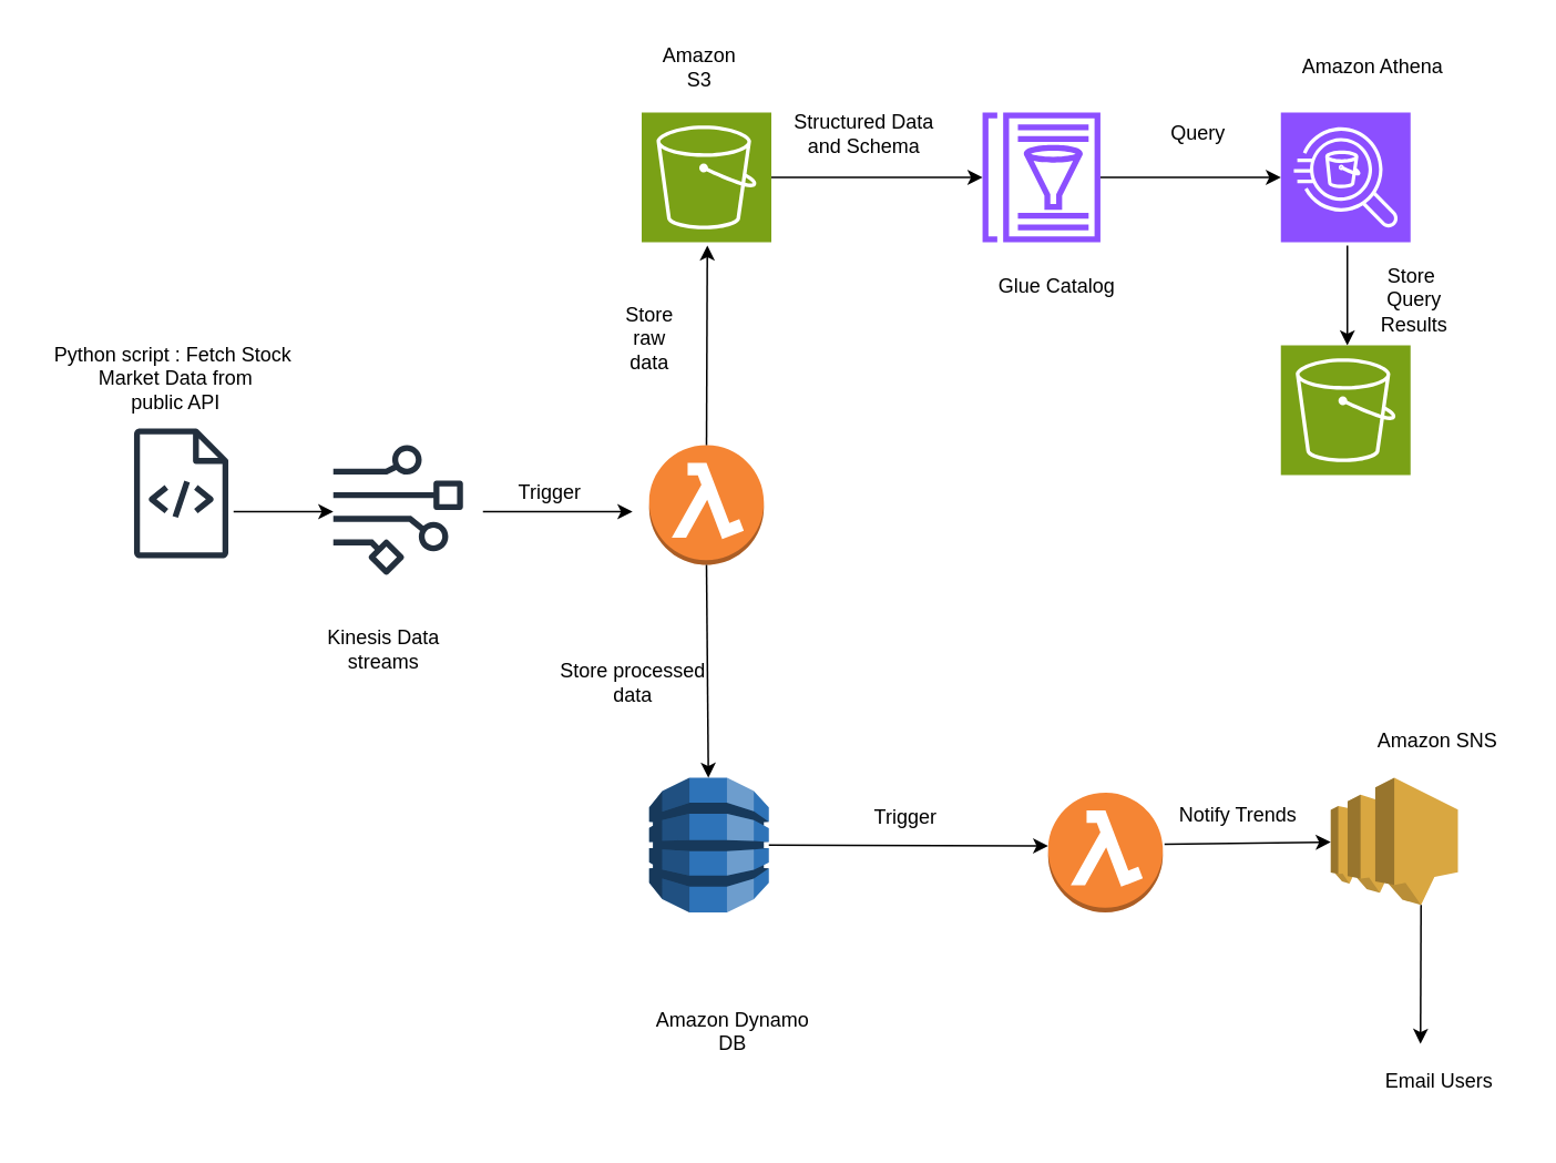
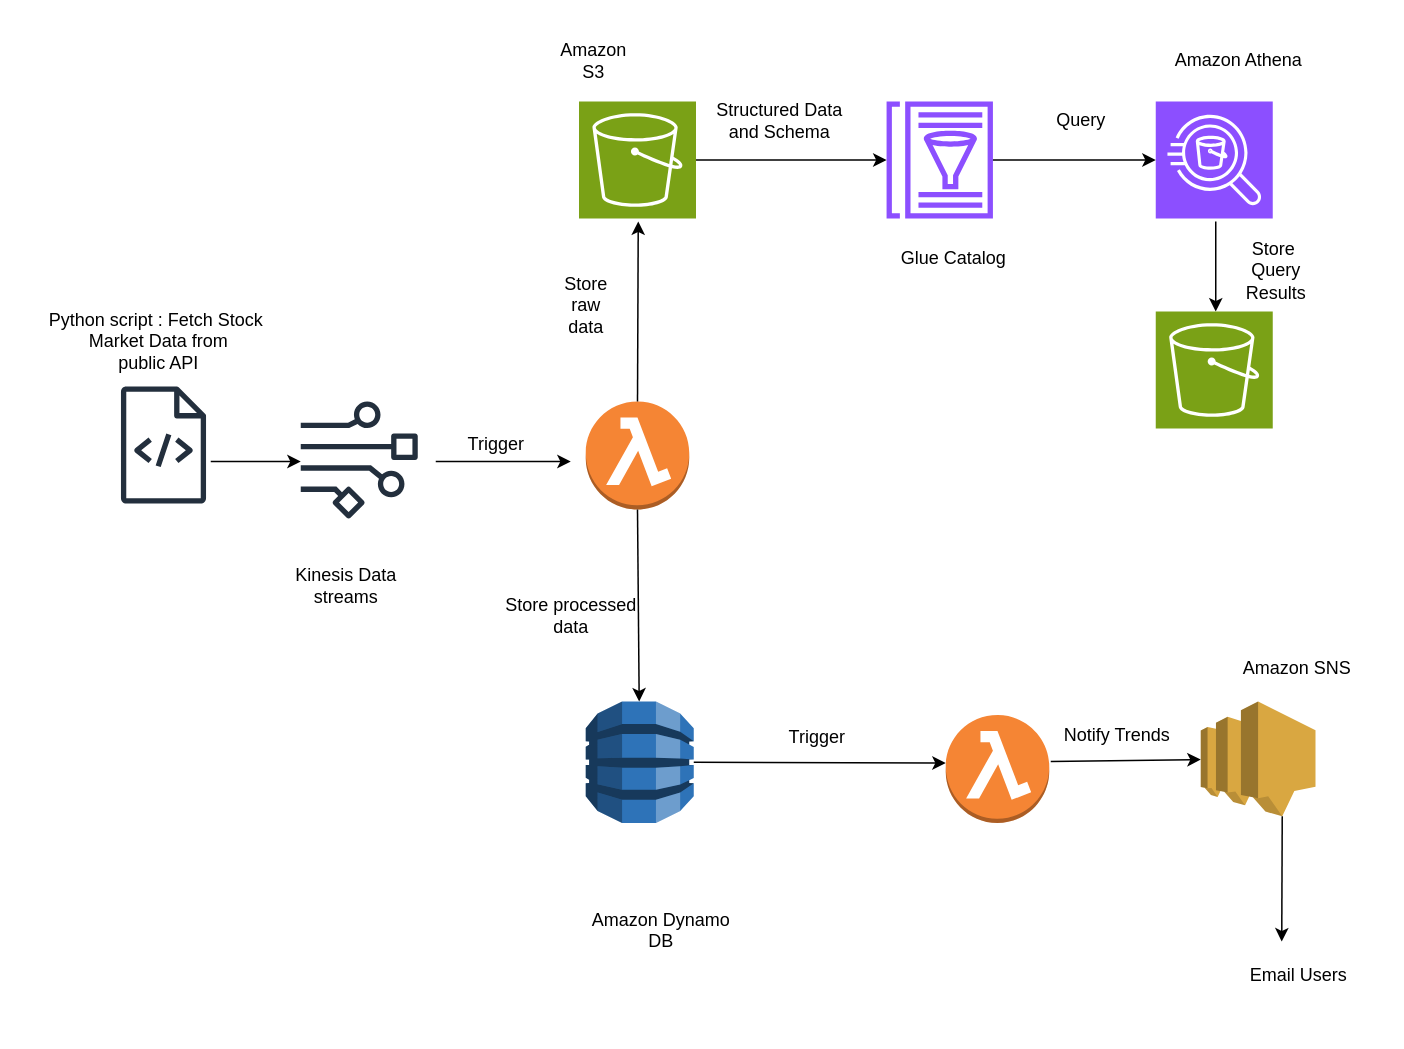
- <mxCell id="12" value="Amazon&lt;div&gt;S3&lt;/div&gt;" style="text;html=1;align=center;verticalAlign=middle;resizable=0;points=[];autosize=1;strokeColor=none;fillColor=none;" parent="1" vertex="1"><mxGeometry x="385" y="20" width="70" height="40" as="geometry" /></mxCell>
+ <mxCell id="12" value="Amazon&lt;div&gt;S3&lt;/div&gt;" style="text;html=1;align=center;verticalAlign=middle;resizable=0;points=[];autosize=1;strokeColor=none;fillColor=none;" parent="1" vertex="1"><mxGeometry x="360" y="20" width="70" height="40" as="geometry" /></mxCell>
